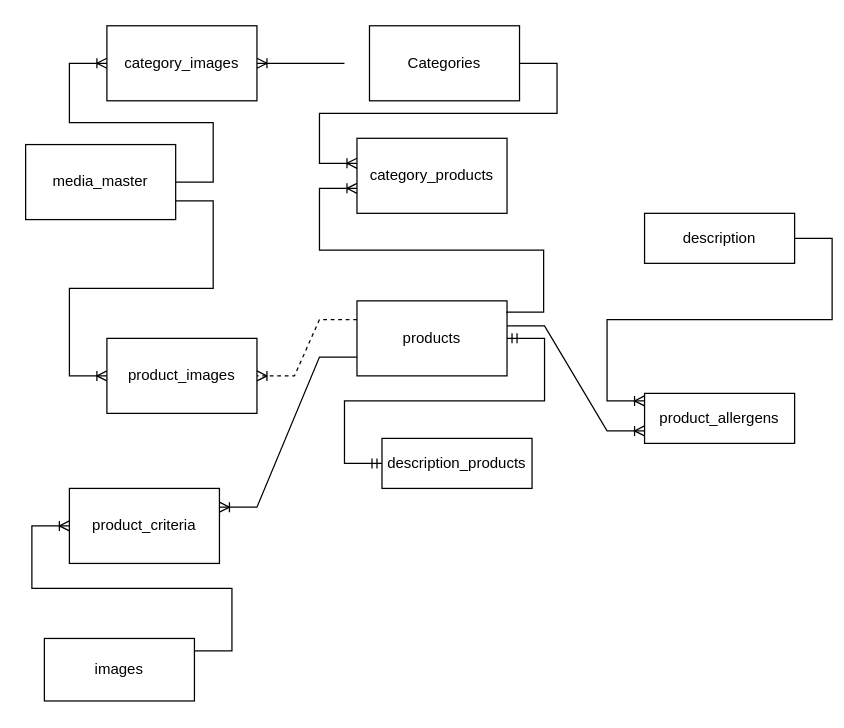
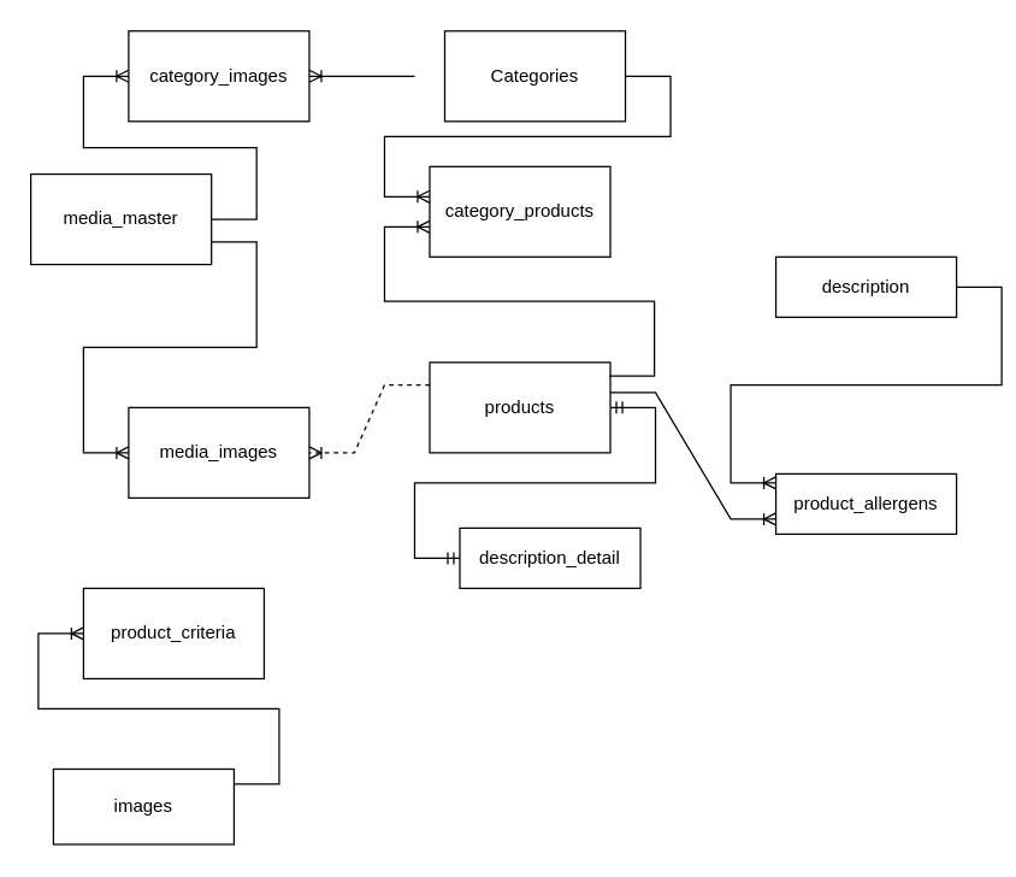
- <mxCell id="8" value="product_images" style="rounded=0;whiteSpace=wrap;html=1;" vertex="1" parent="1"><mxGeometry x="85" y="270" width="120" height="60" as="geometry" /></mxCell>
+ <mxCell id="8" value="media_images" style="rounded=0;whiteSpace=wrap;html=1;" vertex="1" parent="1"><mxGeometry x="85" y="270" width="120" height="60" as="geometry" /></mxCell>
- <mxCell id="22" value="" style="edgeStyle=entityRelationEdgeStyle;fontSize=12;html=1;endArrow=ERoneToMany;rounded=0;entryX=1;entryY=0.25;entryDx=0;entryDy=0;exitX=0;exitY=0.75;exitDx=0;exitDy=0;" edge="1" parent="1" source="4" target="21"><mxGeometry width="100" height="100" relative="1" as="geometry"><mxPoint x="295" y="314" as="sourcePoint" /><mxPoint x="195" y="414" as="targetPoint" /></mxGeometry></mxCell>
- <mxCell id="19" value="description_products" style="rounded=0;whiteSpace=wrap;html=1;" vertex="1" parent="1"><mxGeometry x="305" y="350" width="120" height="40" as="geometry" /></mxCell>
+ <mxCell id="19" value="description_detail" style="rounded=0;whiteSpace=wrap;html=1;" vertex="1" parent="1"><mxGeometry x="305" y="350" width="120" height="40" as="geometry" /></mxCell>
